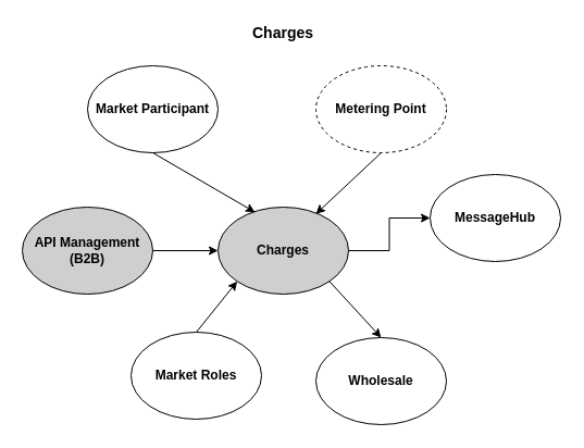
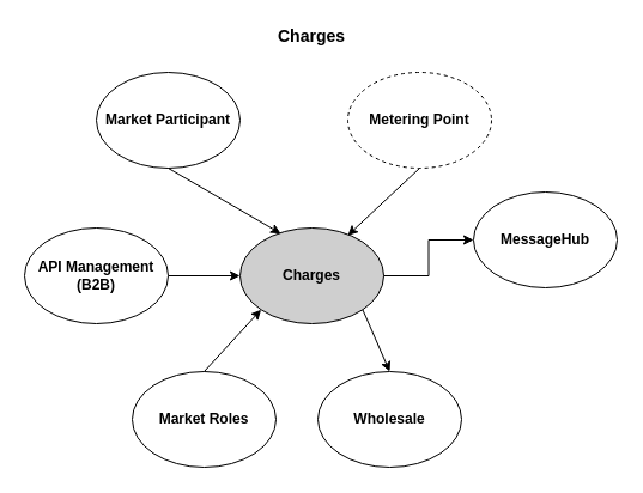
- <mxCell id="4" value="&lt;b&gt;API Management&lt;br&gt;(B2B)&lt;br&gt;&lt;/b&gt;" style="ellipse;whiteSpace=wrap;html=1;fillColor=#cfcfcf;" parent="1" vertex="1"><mxGeometry x="20" y="190" width="120" height="80" as="geometry" /></mxCell>
+ <mxCell id="4" value="&lt;b&gt;API Management&lt;br&gt;(B2B)&lt;br&gt;&lt;/b&gt;" style="ellipse;whiteSpace=wrap;html=1;" parent="1" vertex="1"><mxGeometry x="20" y="190" width="120" height="80" as="geometry" /></mxCell>
- <mxCell id="13" value="&lt;b&gt;Market Roles&lt;/b&gt;" style="ellipse;whiteSpace=wrap;html=1;" parent="1" vertex="1"><mxGeometry x="120" y="305" width="120" height="80" as="geometry" /></mxCell>
+ <mxCell id="13" value="&lt;b&gt;Market Roles&lt;/b&gt;" style="ellipse;whiteSpace=wrap;html=1;" parent="1" vertex="1"><mxGeometry x="110" y="310" width="120" height="80" as="geometry" /></mxCell>
- <mxCell id="6" value="&lt;b&gt;Wholesale&lt;/b&gt;" style="ellipse;whiteSpace=wrap;html=1;" parent="1" vertex="1"><mxGeometry x="290" y="310" width="120" height="80" as="geometry" /></mxCell>
+ <mxCell id="6" value="&lt;b&gt;Wholesale&lt;/b&gt;" style="ellipse;whiteSpace=wrap;html=1;" parent="1" vertex="1"><mxGeometry x="265" y="310" width="120" height="80" as="geometry" /></mxCell>
